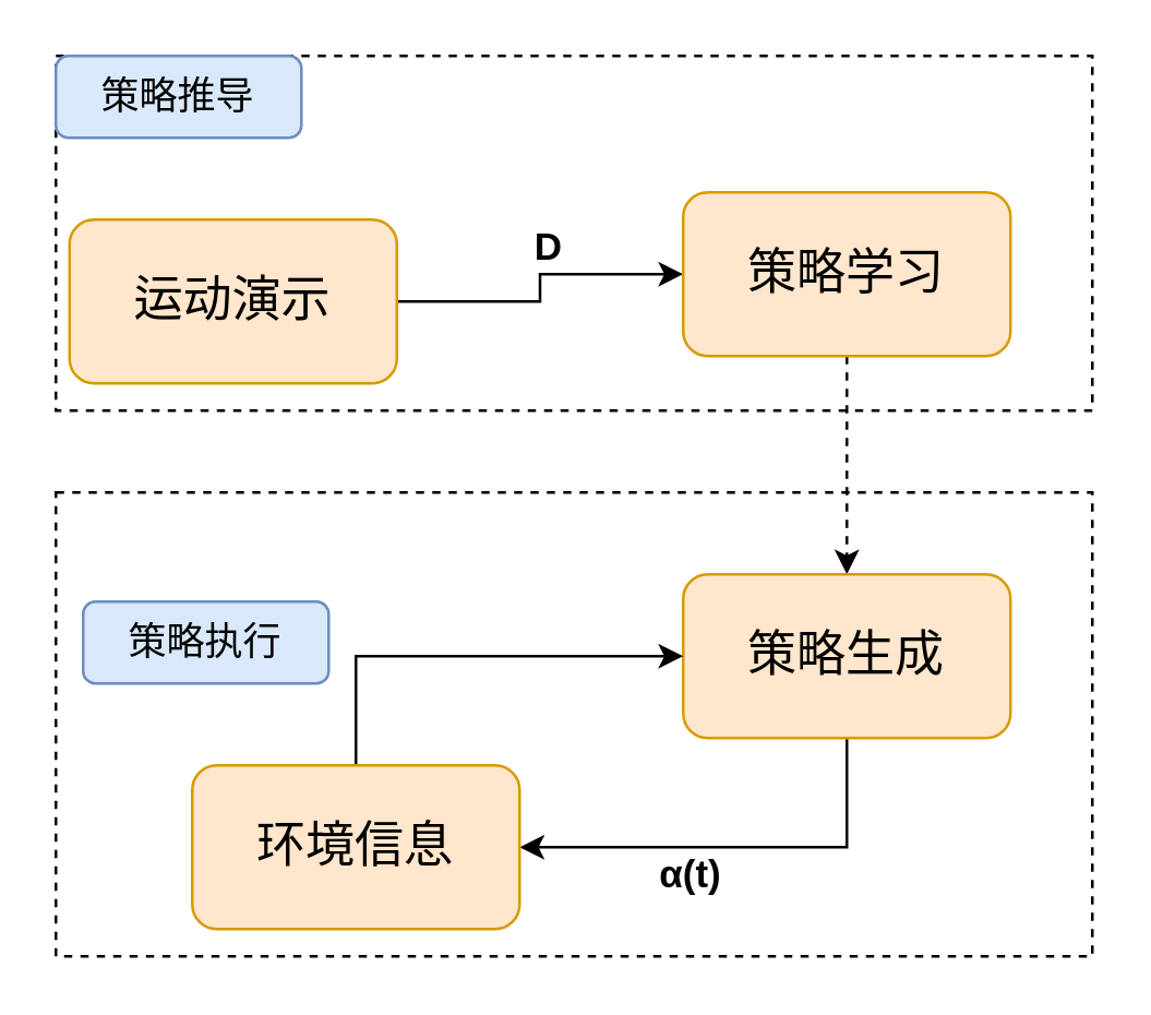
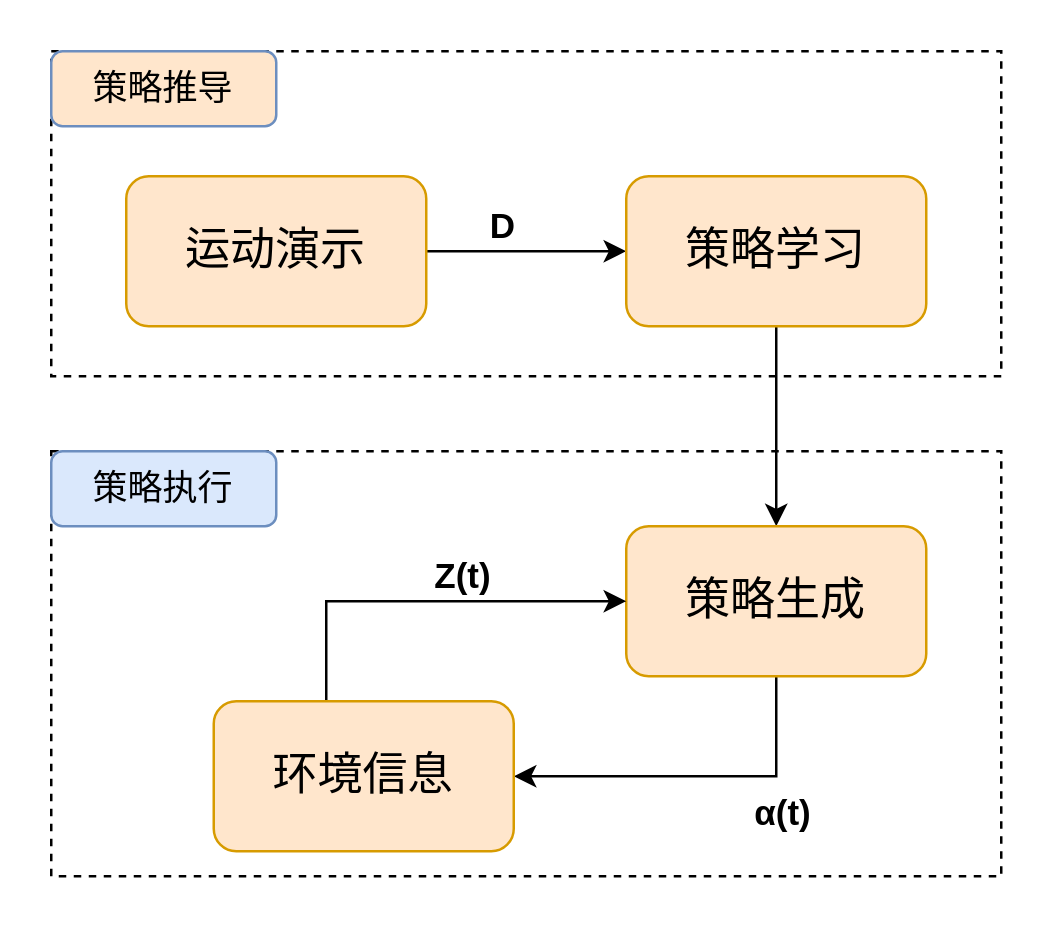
- <mxCell id="15" value="&lt;font style=&quot;font-size: 14px&quot;&gt;策略推导&lt;/font&gt;" style="rounded=1;whiteSpace=wrap;html=1;fillColor=#dae8fc;strokeColor=#6c8ebf;" vertex="1" parent="1"><mxGeometry x="20" y="20" width="90" height="30" as="geometry" /></mxCell>
+ <mxCell id="15" value="&lt;font style=&quot;font-size: 14px&quot;&gt;策略推导&lt;/font&gt;" style="rounded=1;whiteSpace=wrap;html=1;fillColor=#ffe6cc;strokeColor=#6c8ebf;" vertex="1" parent="1"><mxGeometry x="20" y="20" width="90" height="30" as="geometry" /></mxCell>
- <mxCell id="3" value="&lt;font style=&quot;font-size: 18px&quot;&gt;运动演示&lt;br&gt;&lt;/font&gt;" style="rounded=1;whiteSpace=wrap;html=1;fillColor=#ffe6cc;strokeColor=#d79b00;" vertex="1" parent="1"><mxGeometry x="25" y="80" width="120" height="60" as="geometry" /></mxCell>
+ <mxCell id="3" value="&lt;font style=&quot;font-size: 18px&quot;&gt;运动演示&lt;br&gt;&lt;/font&gt;" style="rounded=1;whiteSpace=wrap;html=1;fillColor=#ffe6cc;strokeColor=#d79b00;" vertex="1" parent="1"><mxGeometry x="50" y="70" width="120" height="60" as="geometry" /></mxCell>
- <mxCell id="4" value="" style="edgeStyle=orthogonalEdgeStyle;rounded=0;orthogonalLoop=1;jettySize=auto;html=1;dashed=1;" edge="1" parent="1" source="5" target="7"><mxGeometry relative="1" as="geometry" /></mxCell>
+ <mxCell id="4" value="" style="edgeStyle=orthogonalEdgeStyle;rounded=0;orthogonalLoop=1;jettySize=auto;html=1;" edge="1" parent="1" source="5" target="7"><mxGeometry relative="1" as="geometry" /></mxCell>
+ <mxCell id="11" value="&lt;font style=&quot;font-size: 14px&quot;&gt;&lt;b&gt;Z(t)&lt;/b&gt;&lt;/font&gt;" style="text;html=1;align=center;verticalAlign=middle;whiteSpace=wrap;rounded=0;strokeWidth=1;" vertex="1" parent="1"><mxGeometry x="172" y="220" width="26" height="20" as="geometry" /></mxCell>
- <mxCell id="16" value="&lt;font style=&quot;font-size: 14px&quot;&gt;策略执行&lt;/font&gt;" style="rounded=1;whiteSpace=wrap;html=1;fillColor=#dae8fc;strokeColor=#6c8ebf;" vertex="1" parent="1"><mxGeometry x="30" y="220" width="90" height="30" as="geometry" /></mxCell>
+ <mxCell id="16" value="&lt;font style=&quot;font-size: 14px&quot;&gt;策略执行&lt;/font&gt;" style="rounded=1;whiteSpace=wrap;html=1;fillColor=#dae8fc;strokeColor=#6c8ebf;" vertex="1" parent="1"><mxGeometry x="20" y="180" width="90" height="30" as="geometry" /></mxCell>
- <mxCell id="9" value="&lt;font style=&quot;font-size: 18px&quot;&gt;环境信息&lt;/font&gt;" style="rounded=1;whiteSpace=wrap;html=1;fillColor=#ffe6cc;strokeColor=#d79b00;" vertex="1" parent="1"><mxGeometry x="70" y="280" width="120" height="60" as="geometry" /></mxCell>
+ <mxCell id="9" value="&lt;font style=&quot;font-size: 18px&quot;&gt;环境信息&lt;/font&gt;" style="rounded=1;whiteSpace=wrap;html=1;fillColor=#ffe6cc;strokeColor=#d79b00;" vertex="1" parent="1"><mxGeometry x="85" y="280" width="120" height="60" as="geometry" /></mxCell>
- <mxCell id="12" value="&lt;font style=&quot;font-size: 14px&quot;&gt;&lt;b&gt;α(t)&lt;/b&gt;&lt;/font&gt;" style="text;html=1;align=center;verticalAlign=middle;whiteSpace=wrap;rounded=0;strokeWidth=1;" vertex="1" parent="1"><mxGeometry x="240" y="310" width="26" height="20" as="geometry" /></mxCell>
+ <mxCell id="12" value="&lt;font style=&quot;font-size: 14px&quot;&gt;&lt;b&gt;α(t)&lt;/b&gt;&lt;/font&gt;" style="text;html=1;align=center;verticalAlign=middle;whiteSpace=wrap;rounded=0;strokeWidth=1;" vertex="1" parent="1"><mxGeometry x="300" y="315" width="26" height="20" as="geometry" /></mxCell>
